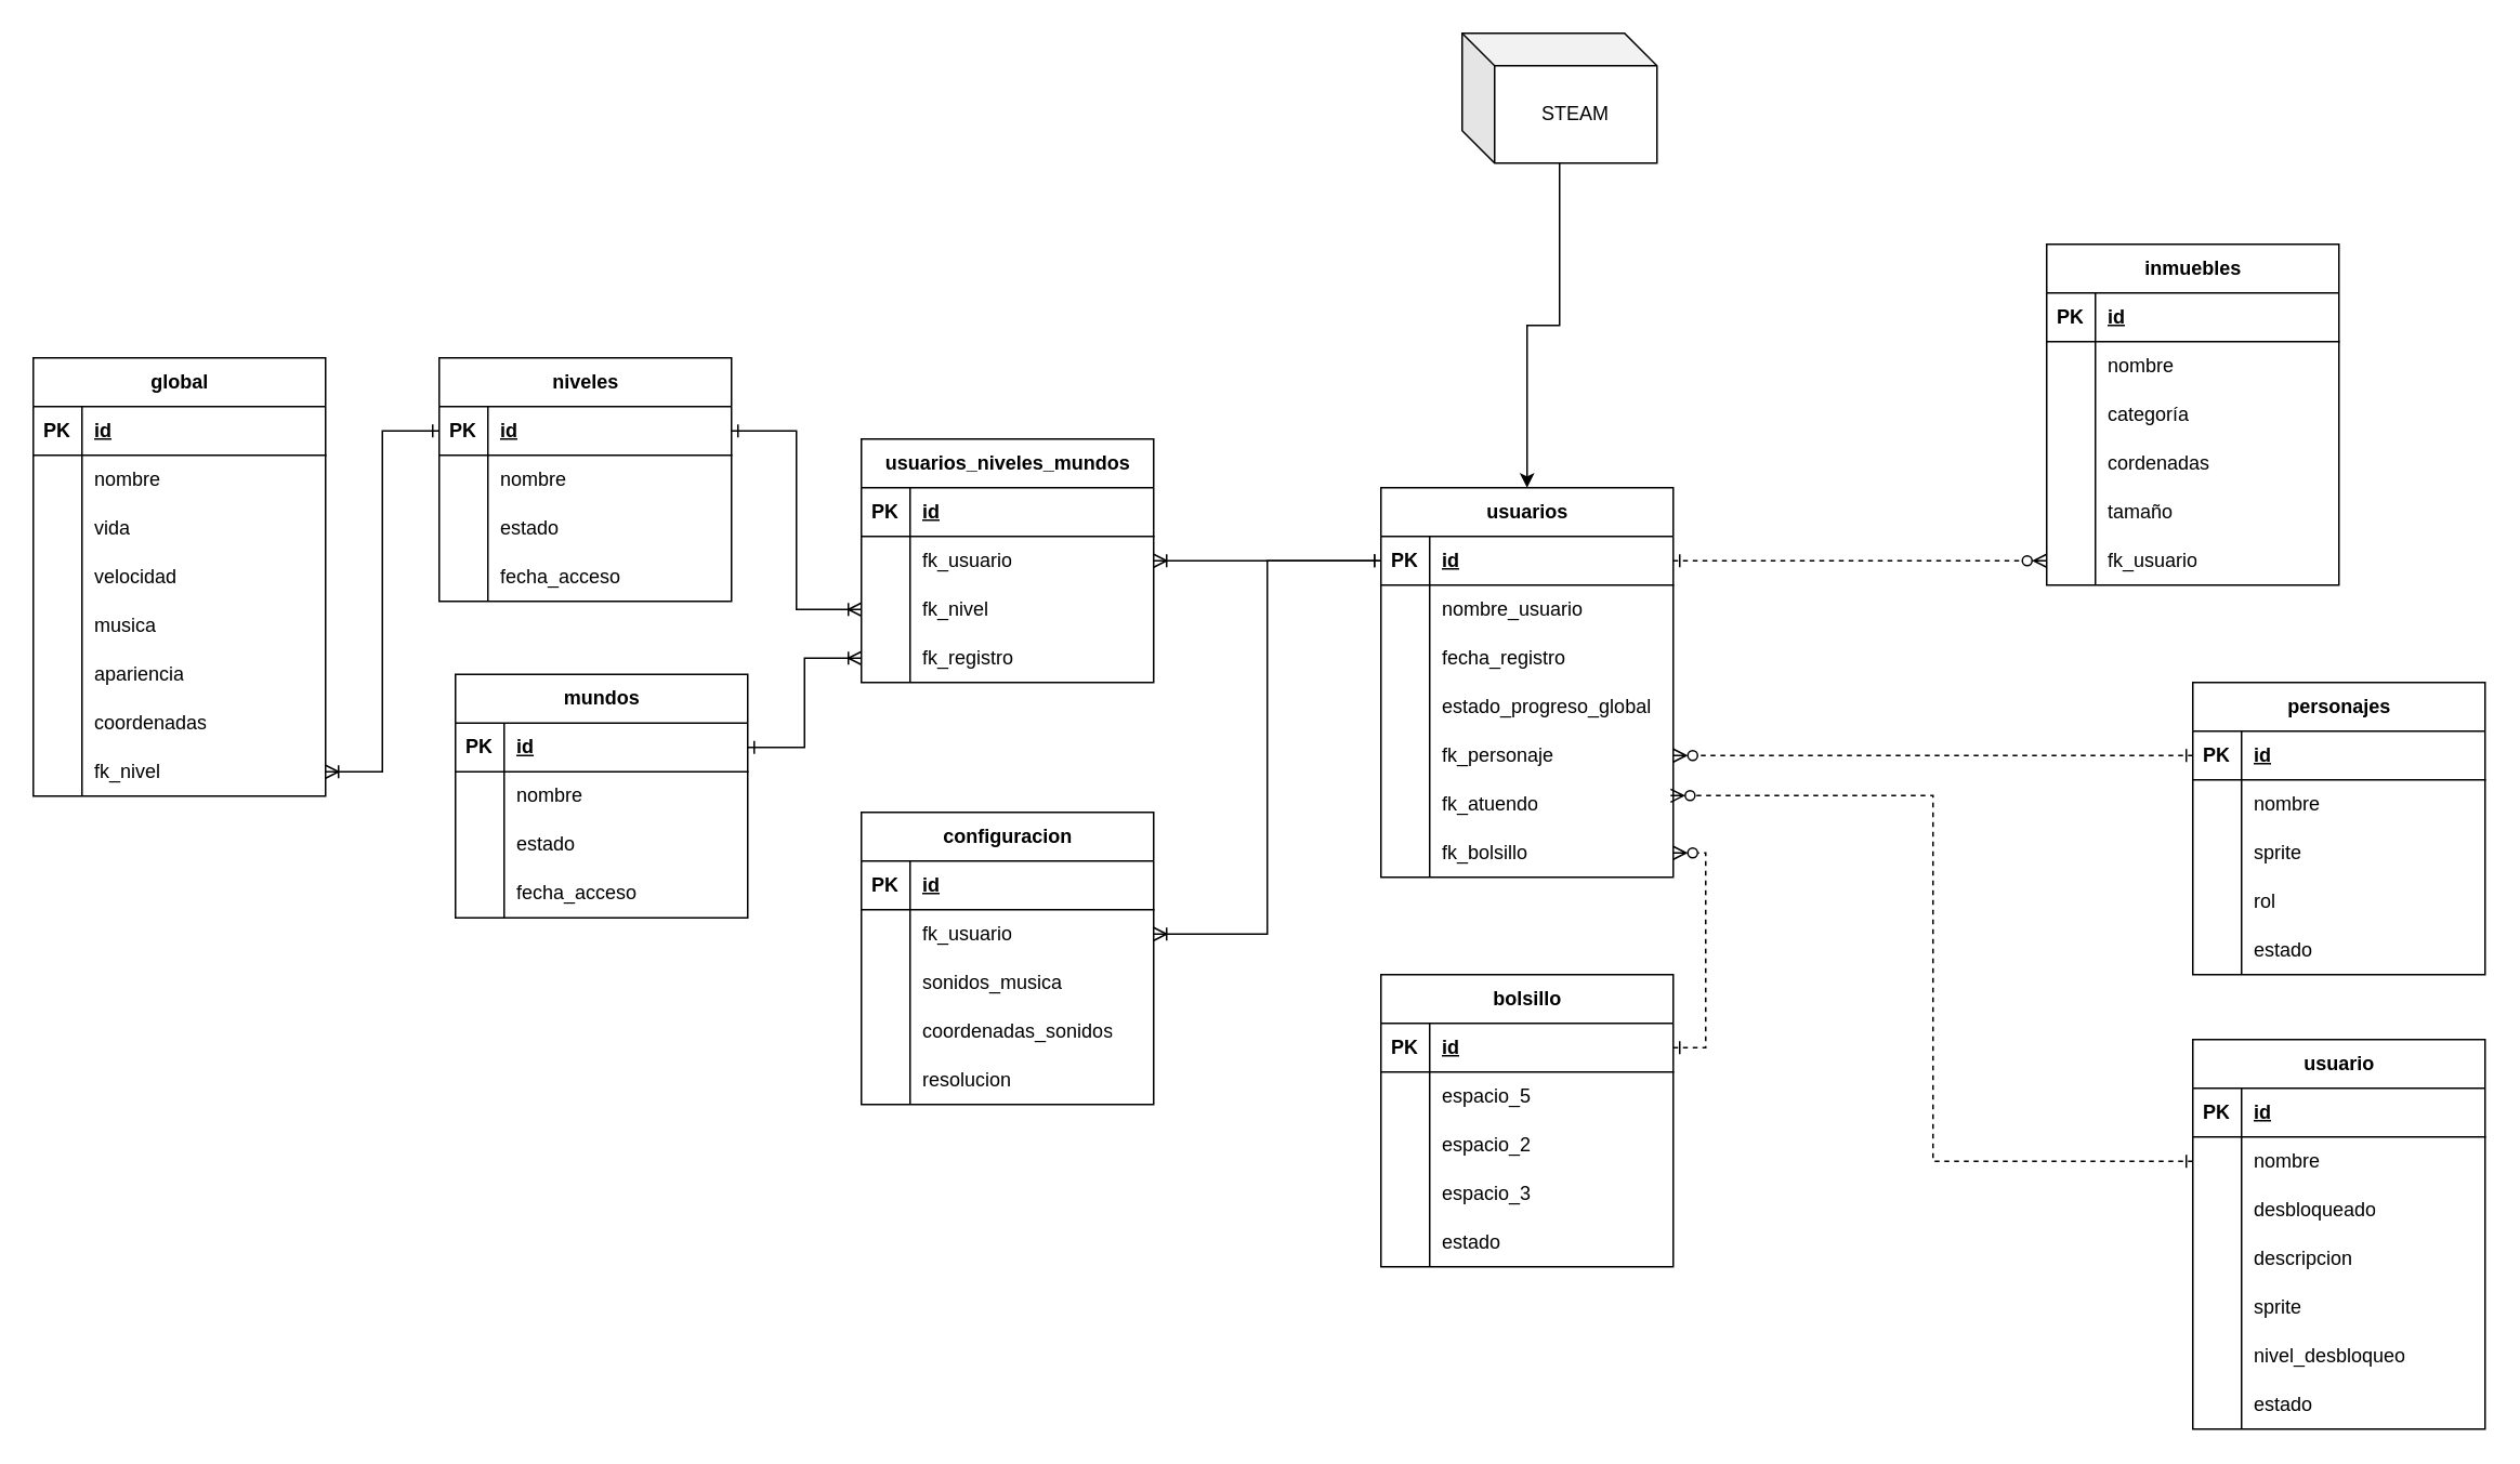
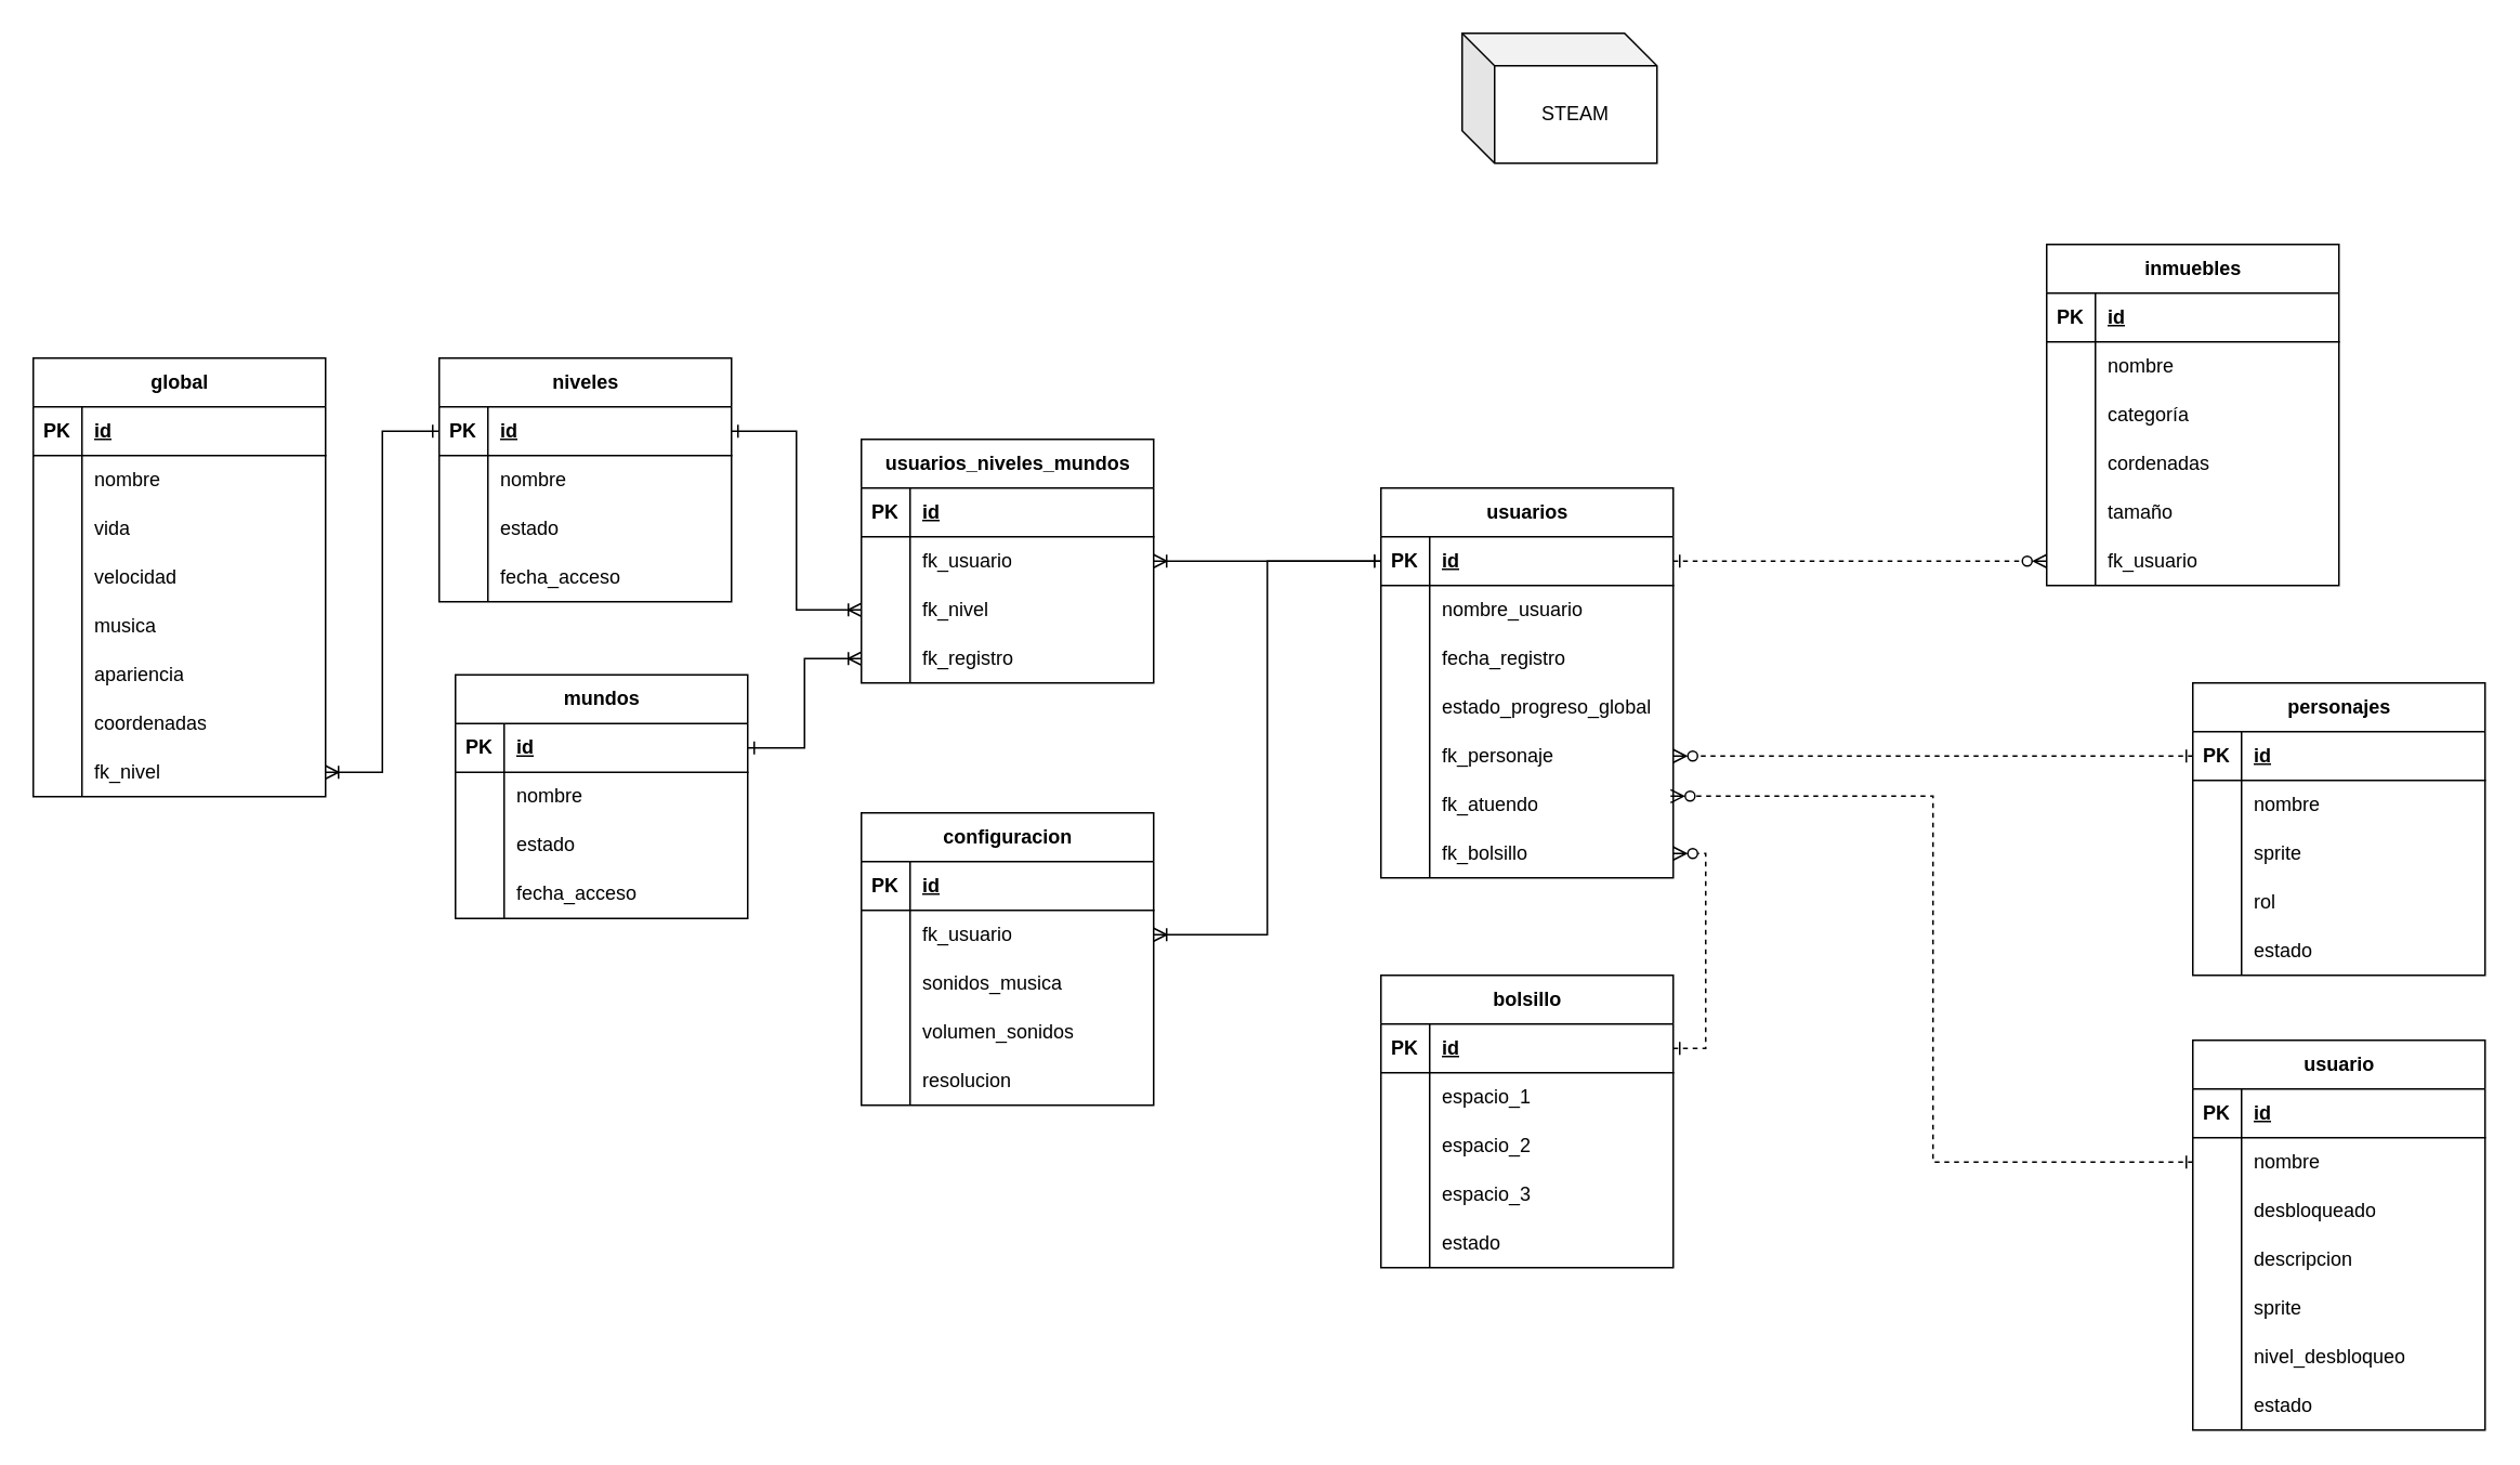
- <mxCell id="183" style="edgeStyle=orthogonalEdgeStyle;rounded=0;orthogonalLoop=1;jettySize=auto;html=1;entryX=0.5;entryY=0;entryDx=0;entryDy=0;" edge="1" parent="1" source="184" target="2"><mxGeometry relative="1" as="geometry" /></mxCell>
- <mxCell id="87" value="coordenadas_sonidos" style="shape=partialRectangle;connectable=0;fillColor=none;top=0;left=0;bottom=0;right=0;align=left;spacingLeft=6;overflow=hidden;whiteSpace=wrap;html=1;" parent="85" vertex="1"><mxGeometry x="30" width="150" height="30" as="geometry"><mxRectangle width="150" height="30" as="alternateBounds" /></mxGeometry></mxCell>
+ <mxCell id="87" value="volumen_sonidos" style="shape=partialRectangle;connectable=0;fillColor=none;top=0;left=0;bottom=0;right=0;align=left;spacingLeft=6;overflow=hidden;whiteSpace=wrap;html=1;" parent="85" vertex="1"><mxGeometry x="30" width="150" height="30" as="geometry"><mxRectangle width="150" height="30" as="alternateBounds" /></mxGeometry></mxCell>
- <mxCell id="52" value="espacio_5" style="shape=partialRectangle;connectable=0;fillColor=none;top=0;left=0;bottom=0;right=0;align=left;spacingLeft=6;overflow=hidden;whiteSpace=wrap;html=1;" parent="50" vertex="1"><mxGeometry x="30" width="150" height="30" as="geometry"><mxRectangle width="150" height="30" as="alternateBounds" /></mxGeometry></mxCell>
+ <mxCell id="52" value="espacio_1" style="shape=partialRectangle;connectable=0;fillColor=none;top=0;left=0;bottom=0;right=0;align=left;spacingLeft=6;overflow=hidden;whiteSpace=wrap;html=1;" parent="50" vertex="1"><mxGeometry x="30" width="150" height="30" as="geometry"><mxRectangle width="150" height="30" as="alternateBounds" /></mxGeometry></mxCell>
